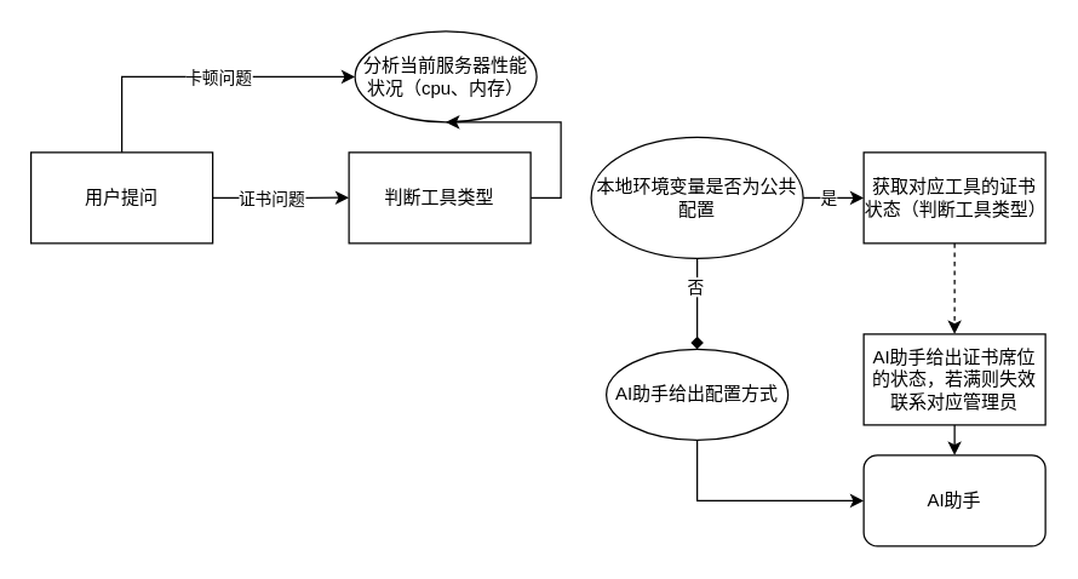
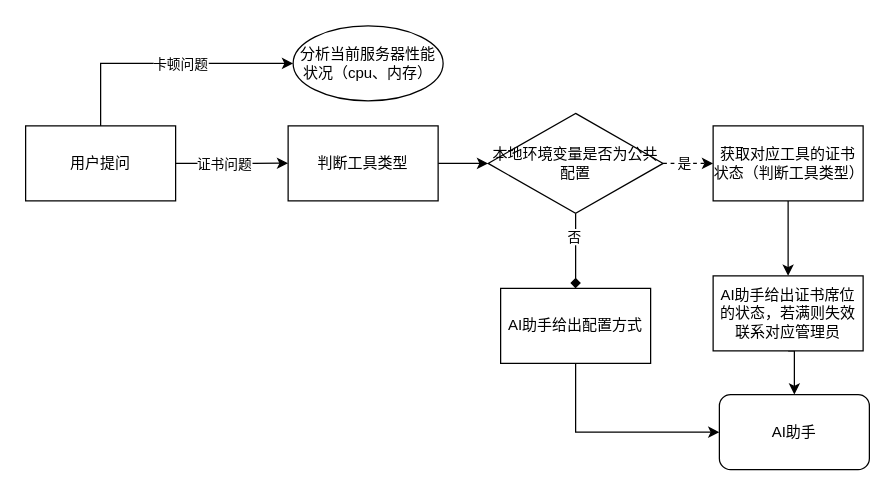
- <mxCell id="8" style="edgeStyle=orthogonalEdgeStyle;rounded=0;orthogonalLoop=1;jettySize=auto;html=1;exitX=1;exitY=0.5;exitDx=0;exitDy=0;" edge="1" parent="1" source="9" target="7"><mxGeometry relative="1" as="geometry" /></mxCell>
+ <mxCell id="8" style="edgeStyle=orthogonalEdgeStyle;rounded=0;orthogonalLoop=1;jettySize=auto;html=1;exitX=1;exitY=0.5;exitDx=0;exitDy=0;entryX=0;entryY=0.5;entryDx=0;entryDy=0;" edge="1" parent="1" source="9" target="21"><mxGeometry relative="1" as="geometry" /></mxCell>
- <mxCell id="21" value="本地环境变量是否为公共配置" style="ellipse;whiteSpace=wrap;html=1;" vertex="1" parent="1"><mxGeometry x="390" y="90" width="140" height="80" as="geometry" /></mxCell>
+ <mxCell id="21" value="本地环境变量是否为公共配置" style="rhombus;whiteSpace=wrap;html=1;" vertex="1" parent="1"><mxGeometry x="390" y="90" width="140" height="80" as="geometry" /></mxCell>
- <mxCell id="19" style="edgeStyle=orthogonalEdgeStyle;rounded=0;orthogonalLoop=1;jettySize=auto;html=1;exitX=1;exitY=0.5;exitDx=0;exitDy=0;entryX=0;entryY=0.5;entryDx=0;entryDy=0;" edge="1" parent="1" source="21" target="13"><mxGeometry relative="1" as="geometry" /></mxCell>
+ <mxCell id="19" style="edgeStyle=orthogonalEdgeStyle;rounded=0;orthogonalLoop=1;jettySize=auto;html=1;exitX=1;exitY=0.5;exitDx=0;exitDy=0;entryX=0;entryY=0.5;entryDx=0;entryDy=0;dashed=1;" edge="1" parent="1" source="21" target="13"><mxGeometry relative="1" as="geometry" /></mxCell>
- <mxCell id="12" style="edgeStyle=orthogonalEdgeStyle;rounded=0;orthogonalLoop=1;jettySize=auto;html=1;exitX=0.5;exitY=1;exitDx=0;exitDy=0;entryX=0.5;entryY=0;entryDx=0;entryDy=0;dashed=1;" edge="1" parent="1" source="13" target="18"><mxGeometry relative="1" as="geometry" /></mxCell>
+ <mxCell id="12" style="edgeStyle=orthogonalEdgeStyle;rounded=0;orthogonalLoop=1;jettySize=auto;html=1;exitX=0.5;exitY=1;exitDx=0;exitDy=0;entryX=0.5;entryY=0;entryDx=0;entryDy=0;" edge="1" parent="1" source="13" target="18"><mxGeometry relative="1" as="geometry" /></mxCell>
- <mxCell id="15" value="AI助手给出配置方式" style="ellipse;whiteSpace=wrap;html=1;" vertex="1" parent="1"><mxGeometry x="400" y="230" width="120" height="60" as="geometry" /></mxCell>
+ <mxCell id="15" value="AI助手给出配置方式" style="rounded=0;whiteSpace=wrap;html=1;" vertex="1" parent="1"><mxGeometry x="400" y="230" width="120" height="60" as="geometry" /></mxCell>
- <mxCell id="16" value="AI助手" style="rounded=1;whiteSpace=wrap;html=1;" vertex="1" parent="1"><mxGeometry x="570" y="300" width="120" height="60" as="geometry" /></mxCell>
+ <mxCell id="16" value="AI助手" style="rounded=1;whiteSpace=wrap;html=1;" vertex="1" parent="1"><mxGeometry x="575" y="315" width="120" height="60" as="geometry" /></mxCell>
